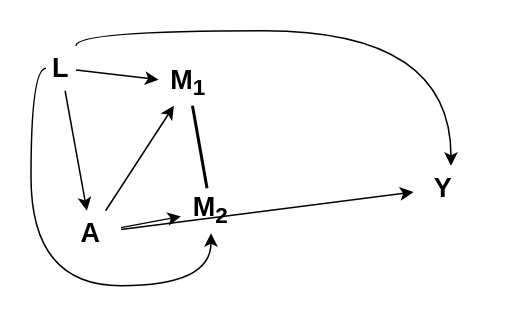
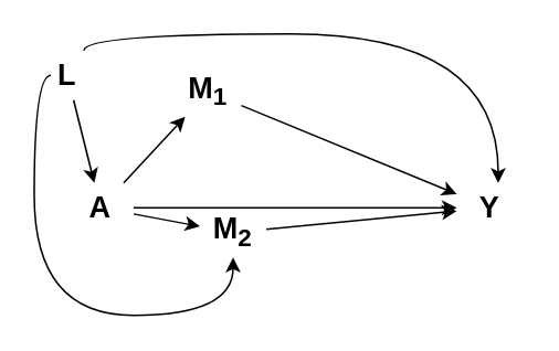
- <mxCell id="9" value="" style="endArrow=classic;html=1;" parent="1" source="2" target="15" edge="1"><mxGeometry width="50" height="50" relative="1" as="geometry"><mxPoint x="-20" y="135" as="sourcePoint" /><mxPoint x="140" y="62.158" as="targetPoint" /></mxGeometry></mxCell>
+ <mxCell id="8" value="" style="endArrow=classic;html=1;" parent="1" source="15" target="4" edge="1"><mxGeometry width="50" height="50" relative="1" as="geometry"><mxPoint x="160" y="65.938" as="sourcePoint" /><mxPoint x="300" y="145" as="targetPoint" /></mxGeometry></mxCell>
- <mxCell id="16" value="" style="endArrow=none;html=1;endFill=0;strokeWidth=2;" edge="1" parent="1" source="15" target="11"><mxGeometry width="50" height="50" relative="1" as="geometry"><mxPoint x="190" y="83" as="sourcePoint" /><mxPoint x="300" y="127" as="targetPoint" /></mxGeometry></mxCell>
+ <mxCell id="13" value="" style="endArrow=classic;html=1;" parent="1" source="11" target="4" edge="1"><mxGeometry width="50" height="50" relative="1" as="geometry"><mxPoint x="90" y="130.556" as="sourcePoint" /><mxPoint x="150" y="117.222" as="targetPoint" /></mxGeometry></mxCell>
- <mxCell id="3" value="&lt;font style=&quot;font-size: 18px&quot;&gt;&lt;b&gt;A&lt;/b&gt;&lt;/font&gt;" style="text;html=1;strokeColor=none;fillColor=none;align=center;verticalAlign=middle;whiteSpace=wrap;rounded=0;" parent="1" vertex="1"><mxGeometry x="40" y="140" width="40" height="30" as="geometry" /></mxCell>
+ <mxCell id="3" value="&lt;font style=&quot;font-size: 18px&quot;&gt;&lt;b&gt;A&lt;/b&gt;&lt;/font&gt;" style="text;html=1;strokeColor=none;fillColor=none;align=center;verticalAlign=middle;whiteSpace=wrap;rounded=0;" parent="1" vertex="1"><mxGeometry x="40" y="110" width="40" height="30" as="geometry" /></mxCell>
